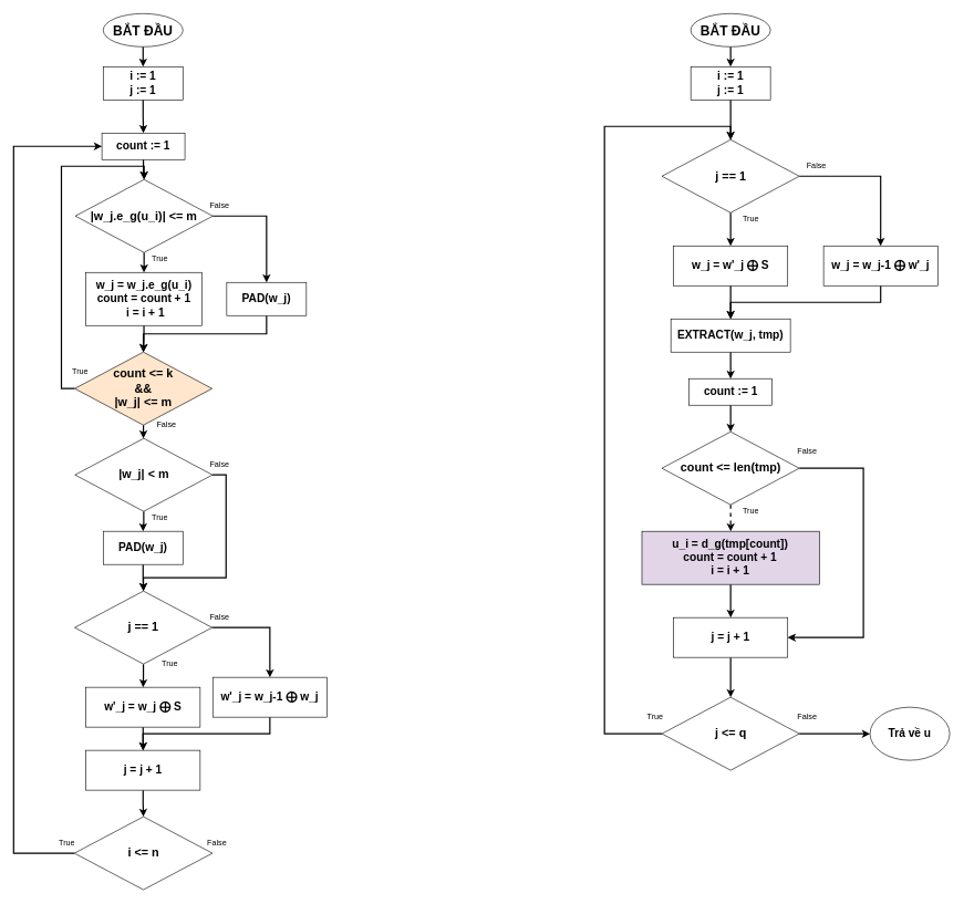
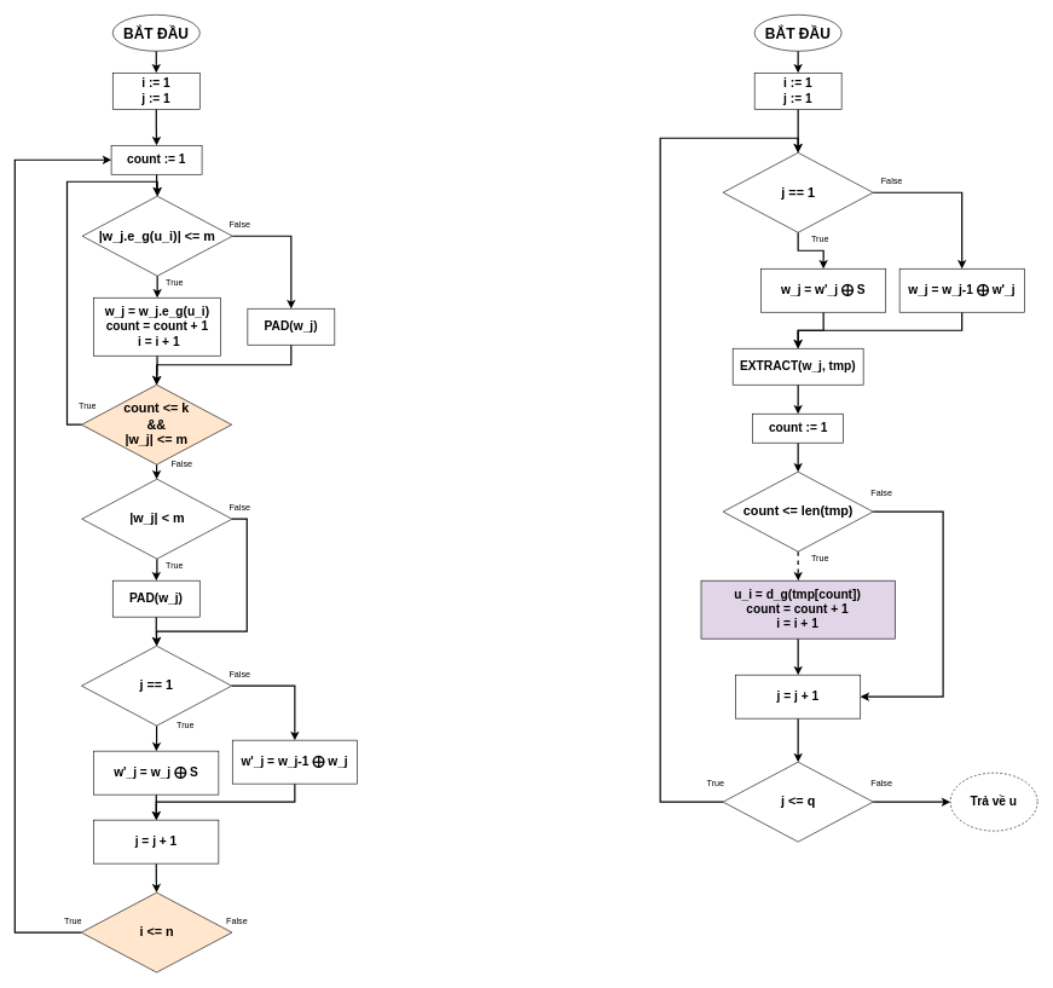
- <mxCell id="55" value="&lt;span style=&quot;font-size: 17px&quot;&gt;w_j = w'_j ⨁ S&lt;br&gt;&lt;/span&gt;" style="rounded=0;whiteSpace=wrap;html=1;fontStyle=1" parent="1" vertex="1"><mxGeometry x="1014" y="370" width="172" height="60" as="geometry" /></mxCell>
+ <mxCell id="55" value="&lt;span style=&quot;font-size: 17px&quot;&gt;w_j = w'_j ⨁ S&lt;br&gt;&lt;/span&gt;" style="rounded=0;whiteSpace=wrap;html=1;fontStyle=1" parent="1" vertex="1"><mxGeometry x="1049" y="370" width="172" height="60" as="geometry" /></mxCell>
- <mxCell id="69" value="&lt;font style=&quot;font-size: 17px&quot;&gt;&lt;b&gt;Trả về u&lt;/b&gt;&lt;/font&gt;" style="ellipse;whiteSpace=wrap;html=1;" parent="1" vertex="1"><mxGeometry x="1310" y="1065" width="120" height="80" as="geometry" /></mxCell>
+ <mxCell id="69" value="&lt;font style=&quot;font-size: 17px&quot;&gt;&lt;b&gt;Trả về u&lt;/b&gt;&lt;/font&gt;" style="ellipse;whiteSpace=wrap;html=1;dashed=1;" parent="1" vertex="1"><mxGeometry x="1310" y="1065" width="120" height="80" as="geometry" /></mxCell>
- <mxCell id="7" value="&lt;b&gt;&lt;font style=&quot;font-size: 18px&quot;&gt;i &amp;lt;= n&lt;/font&gt;&lt;/b&gt;" style="rhombus;whiteSpace=wrap;html=1;" parent="1" vertex="1"><mxGeometry x="111.5" y="1230" width="208" height="110" as="geometry" /></mxCell>
+ <mxCell id="7" value="&lt;b&gt;&lt;font style=&quot;font-size: 18px&quot;&gt;i &amp;lt;= n&lt;/font&gt;&lt;/b&gt;" style="rhombus;whiteSpace=wrap;html=1;fillColor=#ffe6cc;" parent="1" vertex="1"><mxGeometry x="111.5" y="1230" width="208" height="110" as="geometry" /></mxCell>
